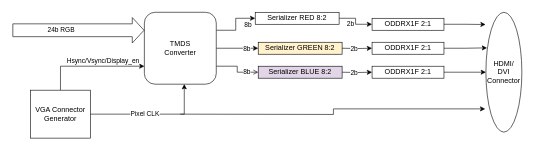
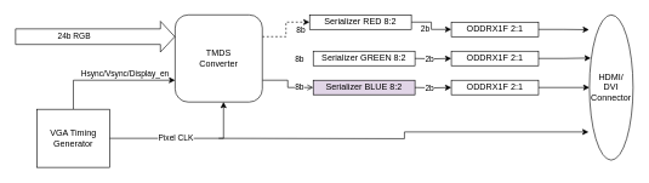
- <mxCell id="2" style="edgeStyle=orthogonalEdgeStyle;rounded=0;orthogonalLoop=1;jettySize=auto;html=1;exitX=1;exitY=0.25;exitDx=0;exitDy=0;entryX=0;entryY=0.5;entryDx=0;entryDy=0;" edge="1" parent="1" source="6" target="14"><mxGeometry relative="1" as="geometry" /></mxCell>
+ <mxCell id="2" style="edgeStyle=orthogonalEdgeStyle;rounded=0;orthogonalLoop=1;jettySize=auto;html=1;exitX=1;exitY=0.25;exitDx=0;exitDy=0;entryX=0;entryY=0.5;entryDx=0;entryDy=0;dashed=1;" edge="1" parent="1" source="6" target="14"><mxGeometry relative="1" as="geometry" /></mxCell>
- <mxCell id="4" style="edgeStyle=orthogonalEdgeStyle;rounded=0;orthogonalLoop=1;jettySize=auto;html=1;exitX=1;exitY=0.5;exitDx=0;exitDy=0;entryX=0;entryY=0.5;entryDx=0;entryDy=0;" edge="1" parent="1" source="6" target="16"><mxGeometry relative="1" as="geometry" /></mxCell>
- <mxCell id="16" value="Serializer GREEN&amp;nbsp;8:2" style="rounded=0;whiteSpace=wrap;html=1;fillColor=#fff2cc;" vertex="1" parent="1"><mxGeometry x="430" y="70" width="140" height="20" as="geometry" /></mxCell>
+ <mxCell id="16" value="Serializer GREEN&amp;nbsp;8:2" style="rounded=0;whiteSpace=wrap;html=1;" vertex="1" parent="1"><mxGeometry x="430" y="70" width="140" height="20" as="geometry" /></mxCell>
- <mxCell id="11" value="VGA Connector Generator" style="rounded=0;whiteSpace=wrap;html=1;" vertex="1" parent="1"><mxGeometry x="50" y="150" width="100" height="80" as="geometry" /></mxCell>
+ <mxCell id="11" value="VGA Timing Generator" style="rounded=0;whiteSpace=wrap;html=1;" vertex="1" parent="1"><mxGeometry x="50" y="150" width="100" height="80" as="geometry" /></mxCell>
